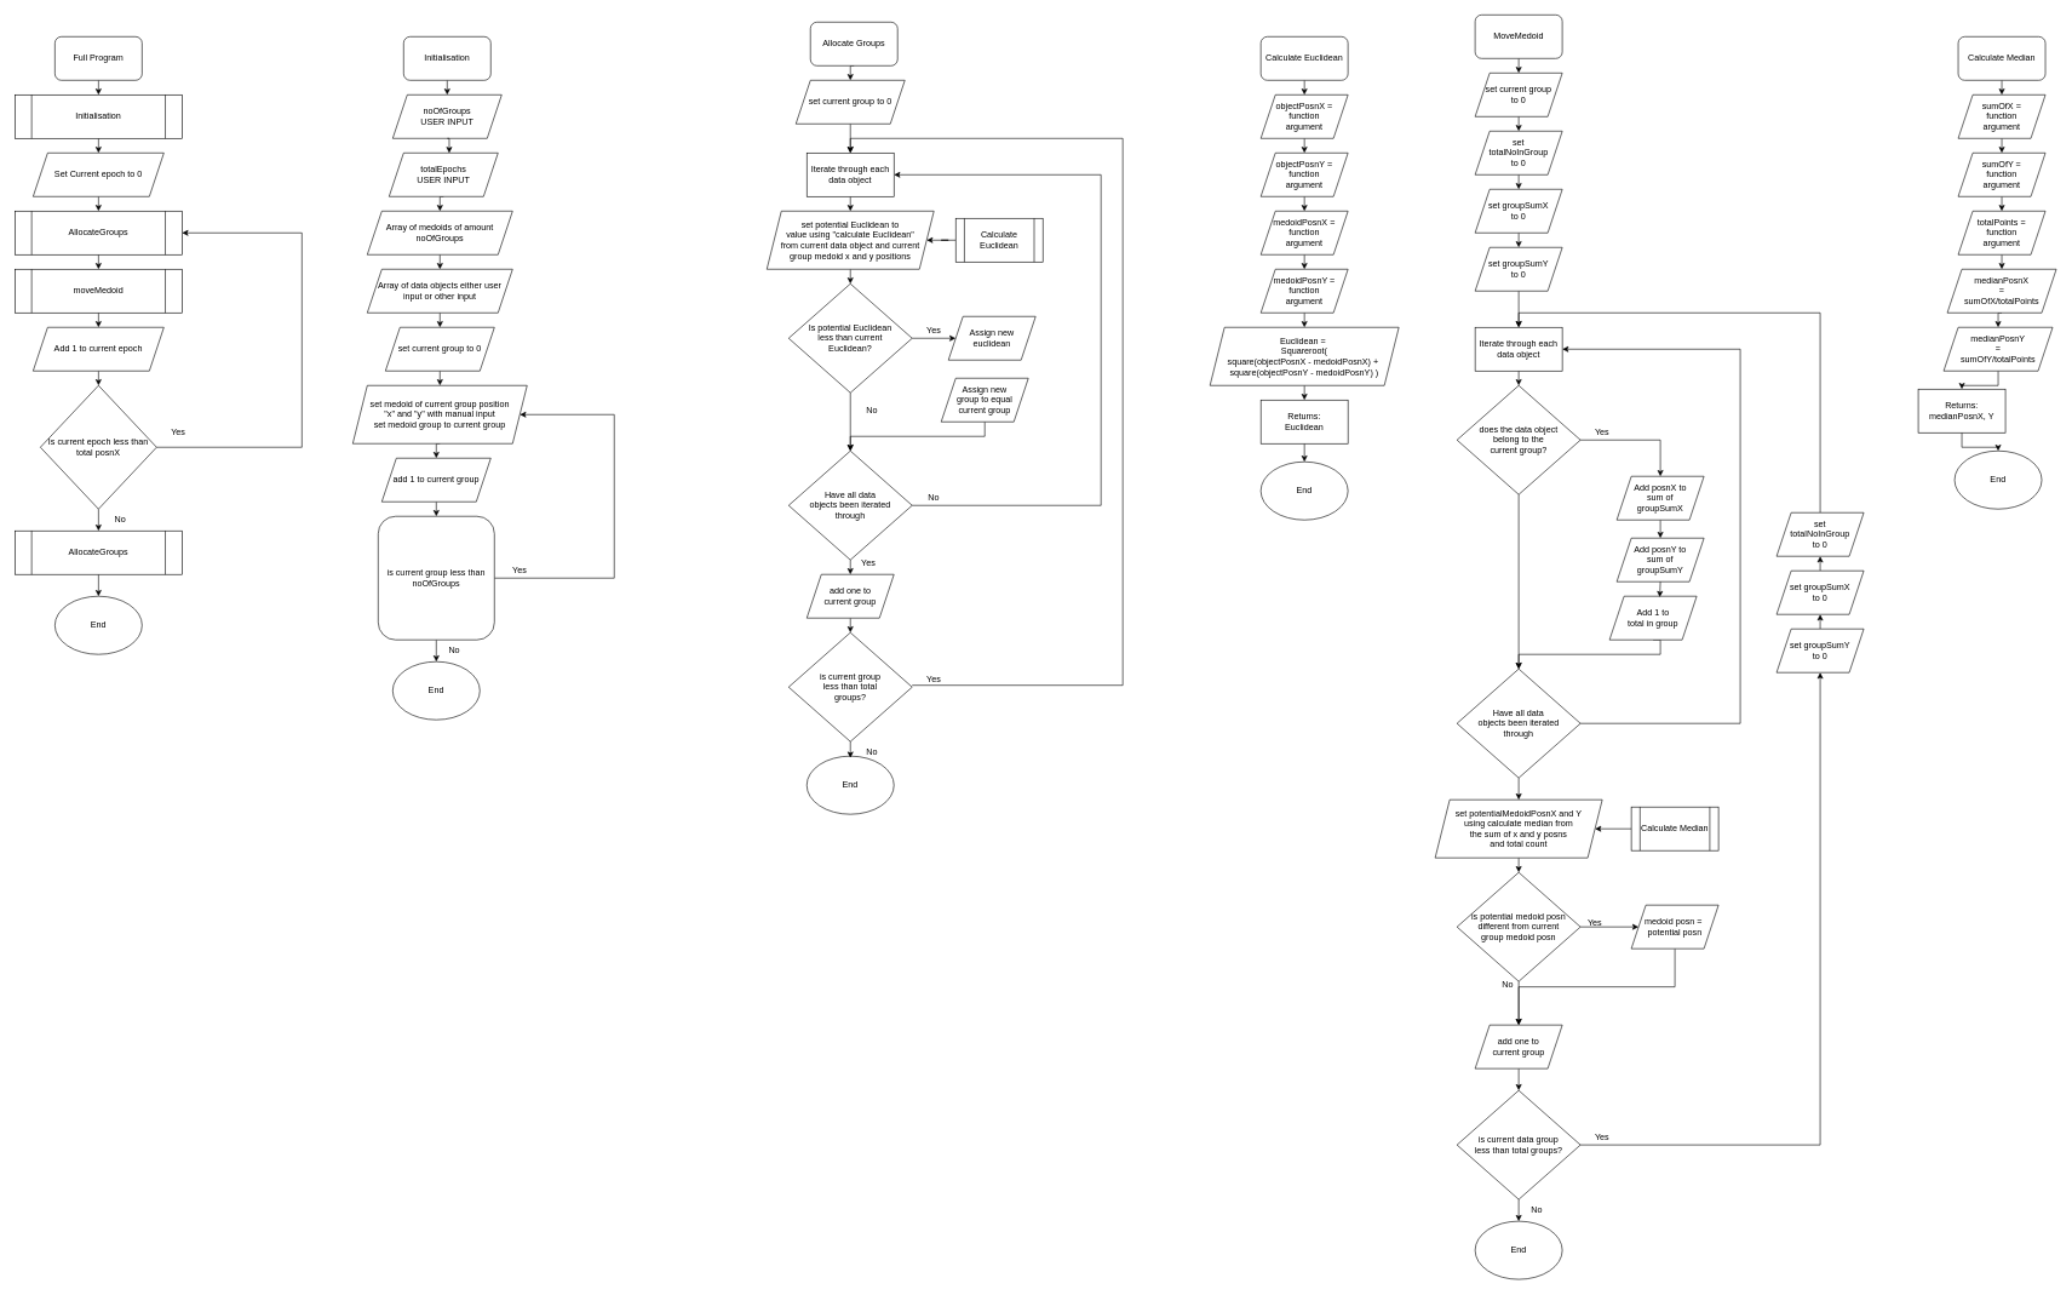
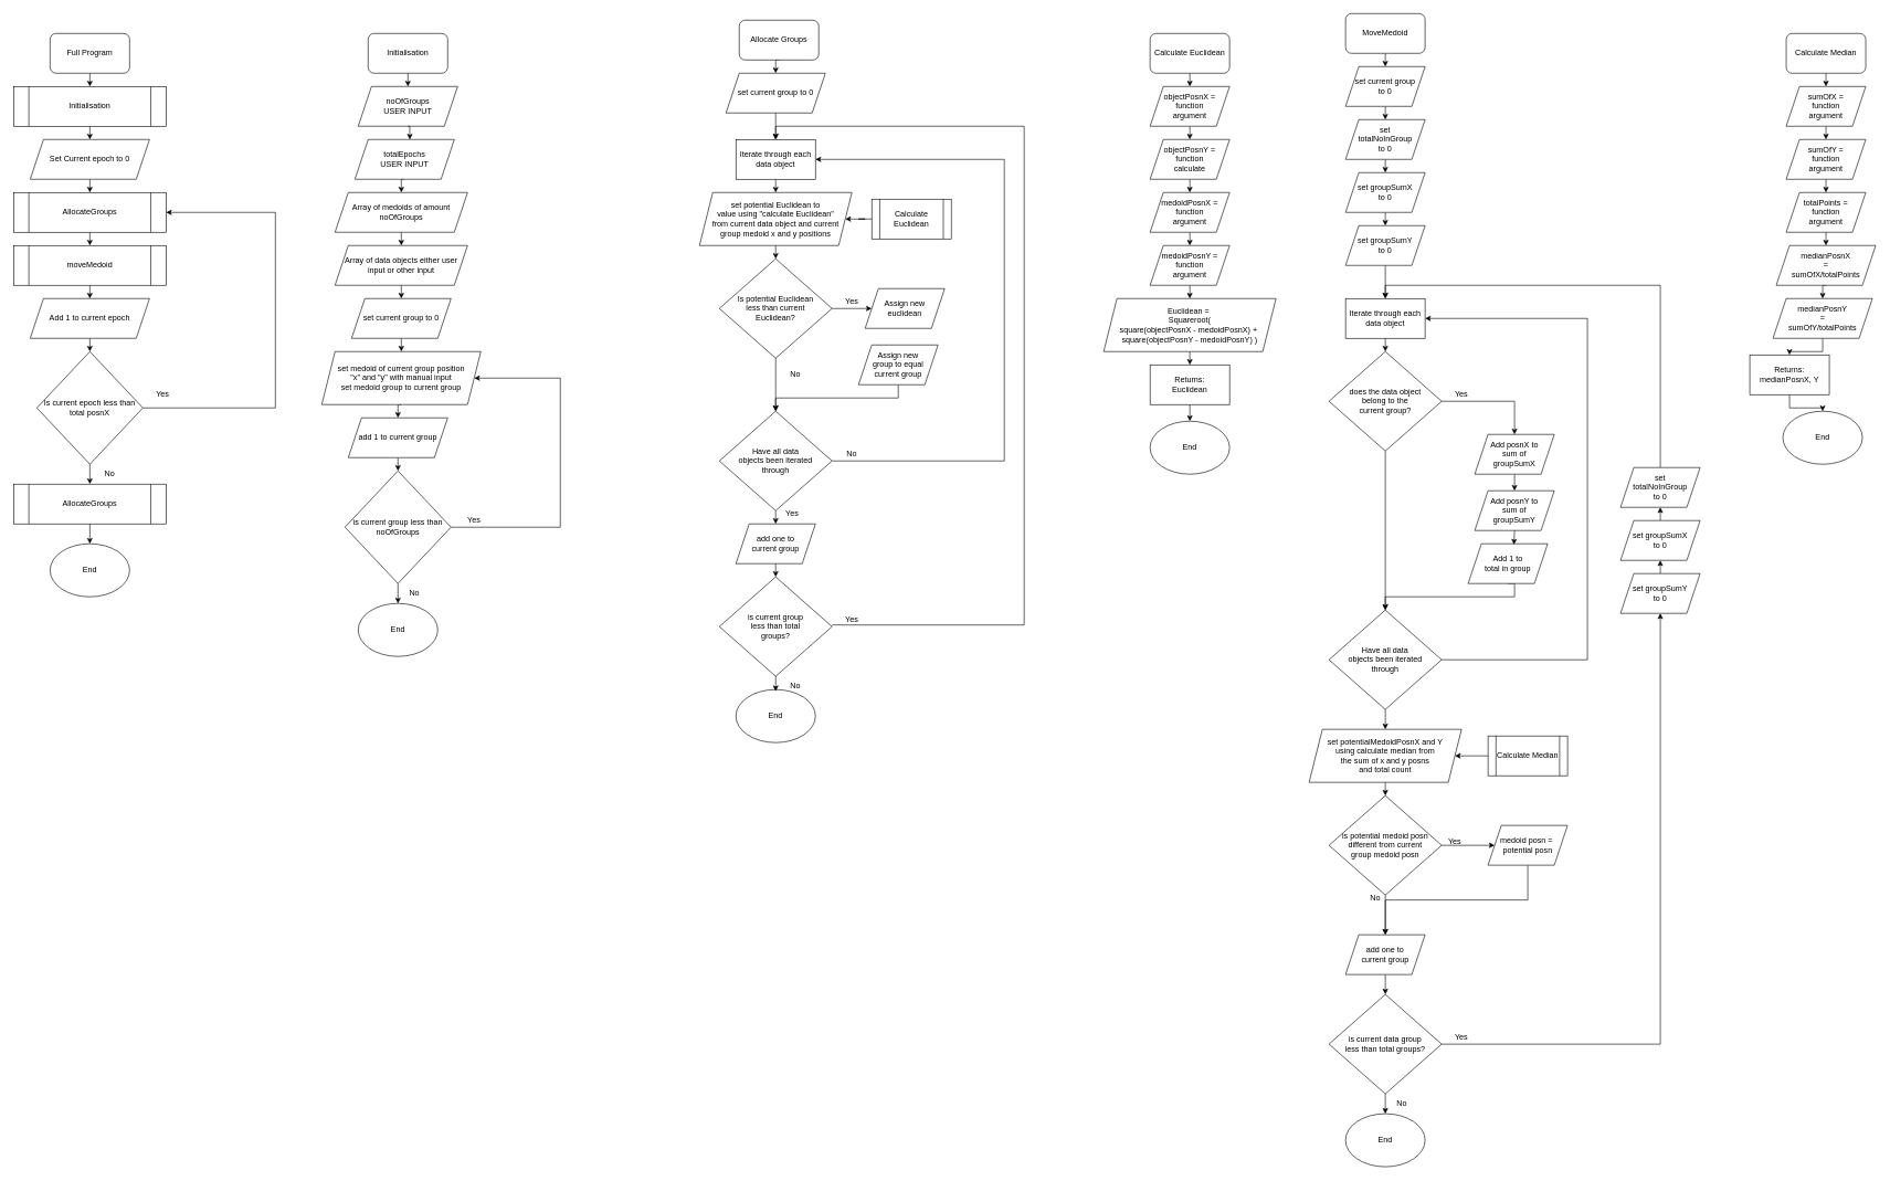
- <mxCell id="80" value="objectPosnY = function&lt;br&gt;argument" style="shape=parallelogram;perimeter=parallelogramPerimeter;whiteSpace=wrap;html=1;fixedSize=1;" vertex="1" parent="1"><mxGeometry x="1735" y="210" width="120" height="60" as="geometry" /></mxCell>
+ <mxCell id="80" value="objectPosnY = function&lt;br&gt;calculate" style="shape=parallelogram;perimeter=parallelogramPerimeter;whiteSpace=wrap;html=1;fixedSize=1;" vertex="1" parent="1"><mxGeometry x="1735" y="210" width="120" height="60" as="geometry" /></mxCell>
- <mxCell id="39" value="is current group less than&lt;br&gt;noOfGroups" style="whiteSpace=wrap;html=1;rounded=1;" vertex="1" parent="1"><mxGeometry x="520" y="710" width="160" height="170" as="geometry" /></mxCell>
+ <mxCell id="39" value="is current group less than&lt;br&gt;noOfGroups" style="rhombus;whiteSpace=wrap;html=1;" vertex="1" parent="1"><mxGeometry x="520" y="710" width="160" height="170" as="geometry" /></mxCell>
